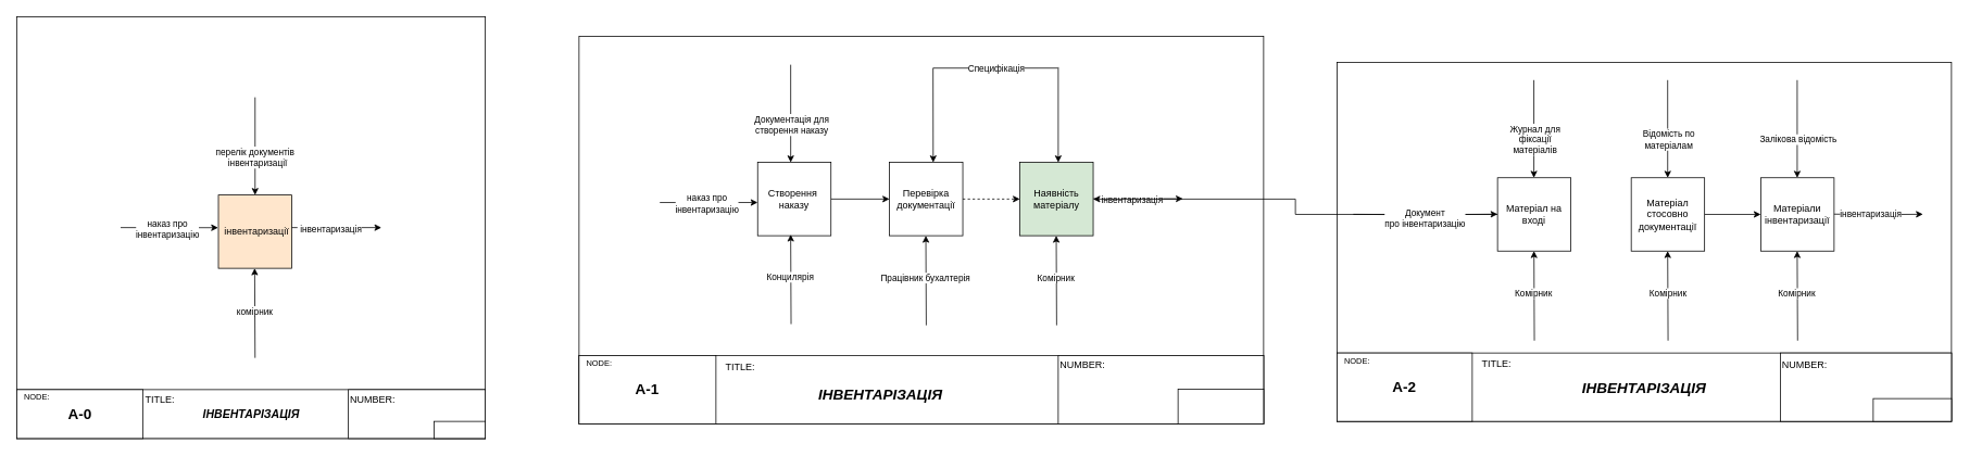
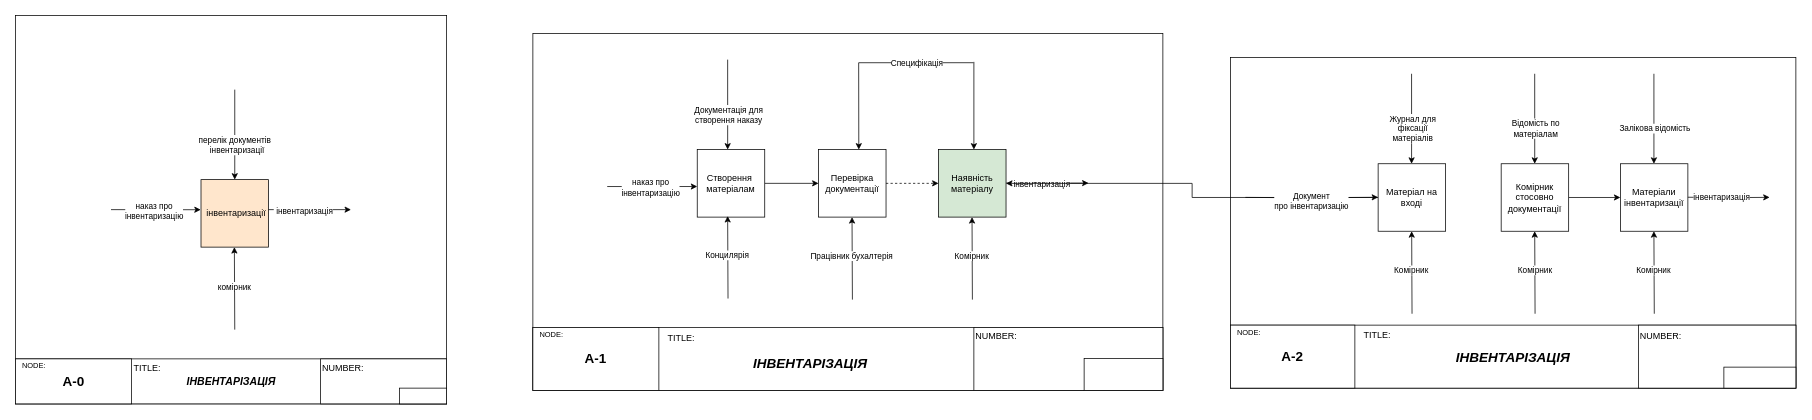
- <mxCell id="26" value="Створення&amp;nbsp;&lt;br&gt;наказу" style="whiteSpace=wrap;html=1;aspect=fixed;" vertex="1" parent="1"><mxGeometry x="929.148" y="198.977" width="90" height="90" as="geometry" /></mxCell>
+ <mxCell id="26" value="Створення&amp;nbsp;&lt;br&gt;матеріалам" style="whiteSpace=wrap;html=1;aspect=fixed;" vertex="1" parent="1"><mxGeometry x="929.148" y="198.977" width="90" height="90" as="geometry" /></mxCell>
- <mxCell id="55" value="Матеріал стосовно документації" style="whiteSpace=wrap;html=1;aspect=fixed;" vertex="1" parent="1"><mxGeometry x="2001.057" y="217.828" width="90" height="90" as="geometry" /></mxCell>
+ <mxCell id="55" value="Комірник стосовно документації" style="whiteSpace=wrap;html=1;aspect=fixed;" vertex="1" parent="1"><mxGeometry x="2001.057" y="217.828" width="90" height="90" as="geometry" /></mxCell>
